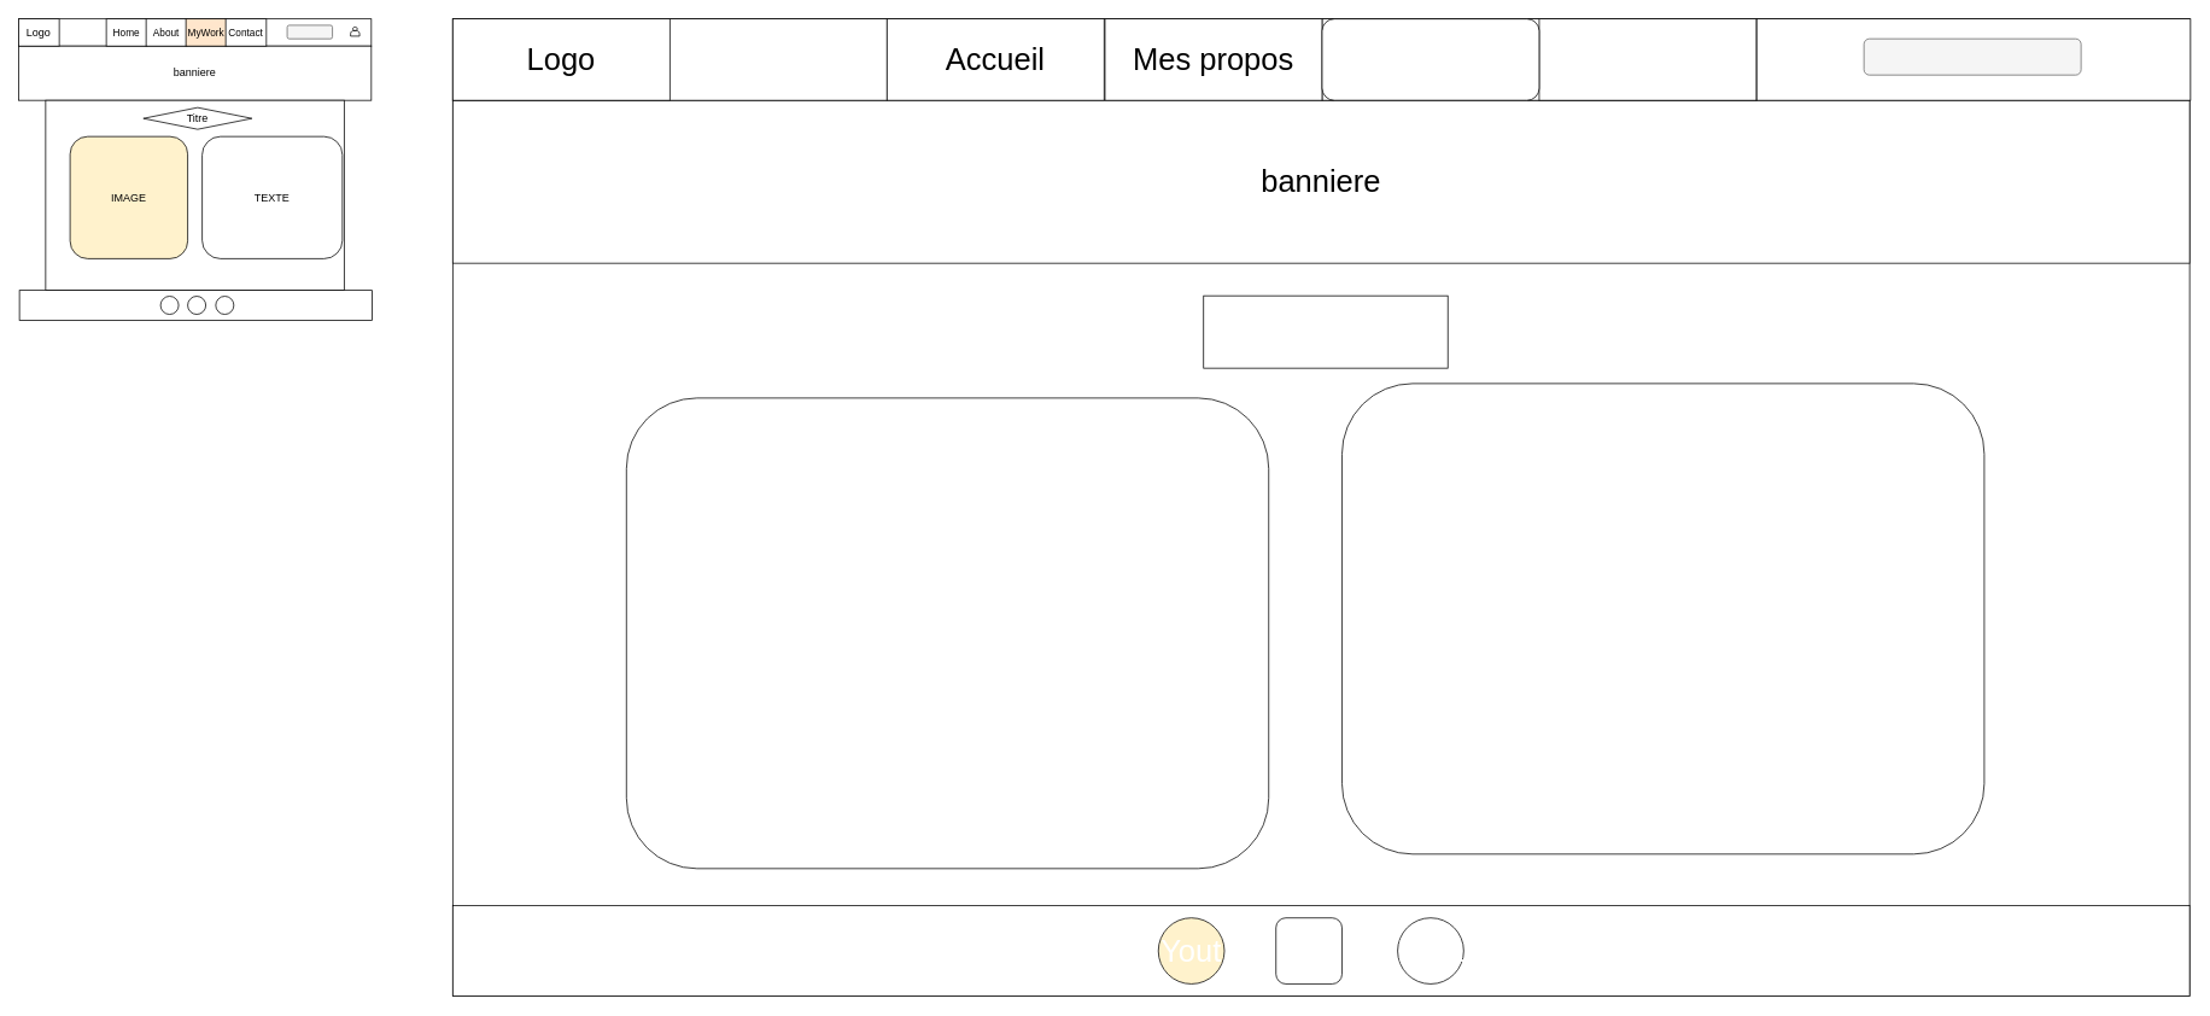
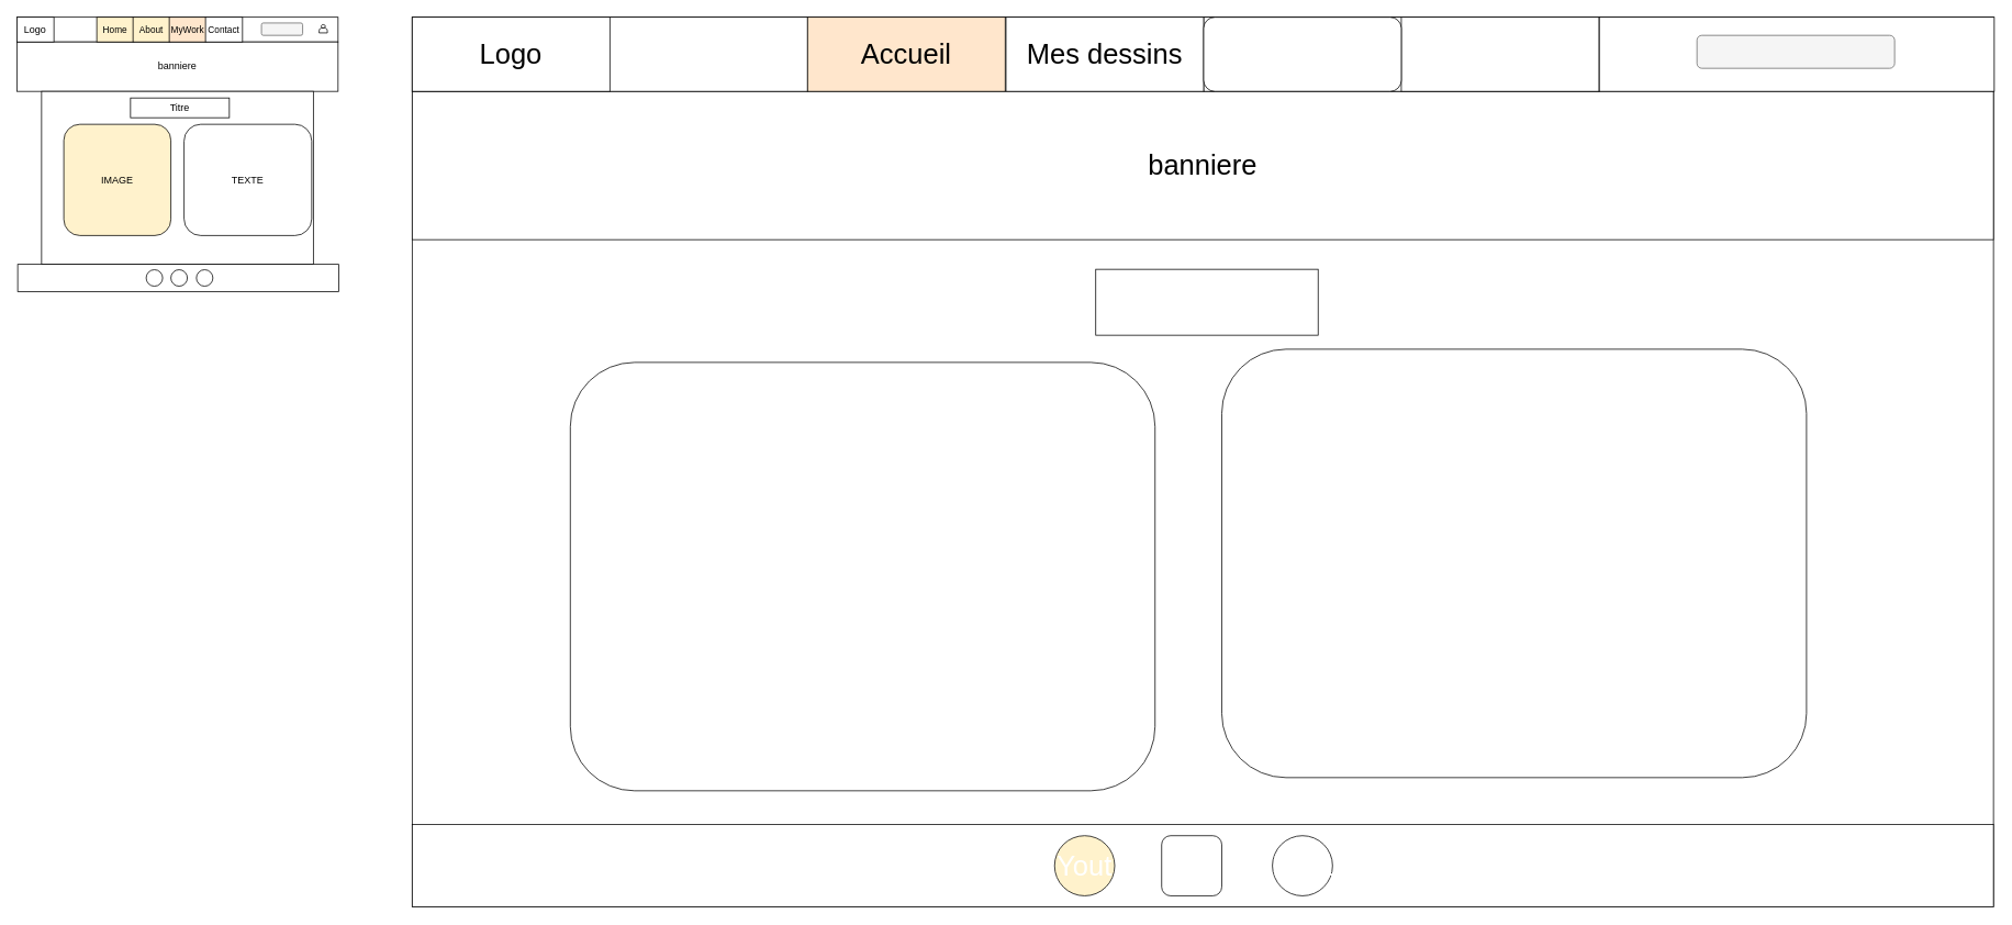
- <mxCell id="6" value="&lt;font style=&quot;font-size: 11px;&quot;&gt;Home&lt;/font&gt;" style="rounded=0;whiteSpace=wrap;html=1;" parent="1" vertex="1"><mxGeometry x="117" width="45" height="30" as="geometry" y="20" /></mxCell>
+ <mxCell id="6" value="&lt;font style=&quot;font-size: 11px;&quot;&gt;Home&lt;/font&gt;" style="rounded=0;whiteSpace=wrap;html=1;fillColor=#fff2cc;" parent="1" vertex="1"><mxGeometry x="117" width="45" height="30" as="geometry" y="20" /></mxCell>
- <mxCell id="7" value="&lt;font style=&quot;font-size: 11px;&quot;&gt;About&lt;/font&gt;" style="rounded=0;whiteSpace=wrap;html=1;" parent="1" vertex="1"><mxGeometry x="161" width="45" height="30" as="geometry" y="20" /></mxCell>
+ <mxCell id="7" value="&lt;font style=&quot;font-size: 11px;&quot;&gt;About&lt;/font&gt;" style="rounded=0;whiteSpace=wrap;html=1;fillColor=#fff2cc;" parent="1" vertex="1"><mxGeometry x="161" width="45" height="30" as="geometry" y="20" /></mxCell>
- <mxCell id="25" value="&lt;font style=&quot;font-size: 34px;&quot;&gt;Accueil&lt;/font&gt;" style="rounded=0;whiteSpace=wrap;html=1;" vertex="1" parent="1"><mxGeometry x="980" width="240" height="90" as="geometry" y="20" /></mxCell>
+ <mxCell id="25" value="&lt;font style=&quot;font-size: 34px;&quot;&gt;Accueil&lt;/font&gt;" style="rounded=0;whiteSpace=wrap;html=1;fillColor=#ffe6cc;" vertex="1" parent="1"><mxGeometry x="980" width="240" height="90" as="geometry" y="20" /></mxCell>
- <mxCell id="29" value="&lt;font style=&quot;font-size: 34px;&quot;&gt;Mes propos&lt;/font&gt;" style="rounded=0;whiteSpace=wrap;html=1;" vertex="1" parent="1"><mxGeometry x="1221" width="240" height="90" as="geometry" y="20" /></mxCell>
+ <mxCell id="29" value="&lt;font style=&quot;font-size: 34px;&quot;&gt;Mes dessins&lt;/font&gt;" style="rounded=0;whiteSpace=wrap;html=1;" vertex="1" parent="1"><mxGeometry x="1221" width="240" height="90" as="geometry" y="20" /></mxCell>
- <mxCell id="14" value="Titre" style="rhombus;whiteSpace=wrap;html=1;" parent="1" vertex="1"><mxGeometry x="158" y="118" width="120" height="24" as="geometry" /></mxCell>
+ <mxCell id="14" value="Titre" style="rounded=0;whiteSpace=wrap;html=1;" parent="1" vertex="1"><mxGeometry x="158" y="118" width="120" height="24" as="geometry" /></mxCell>
